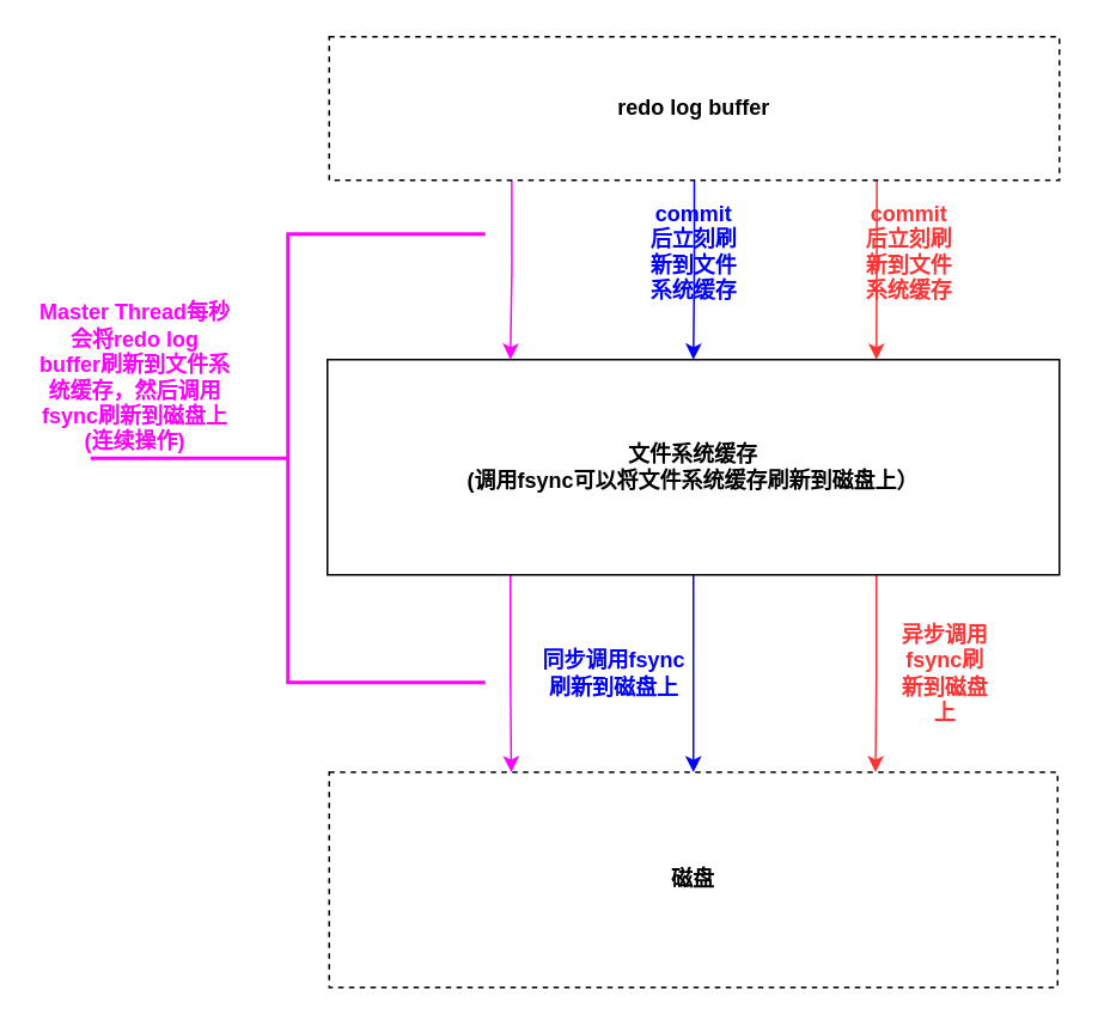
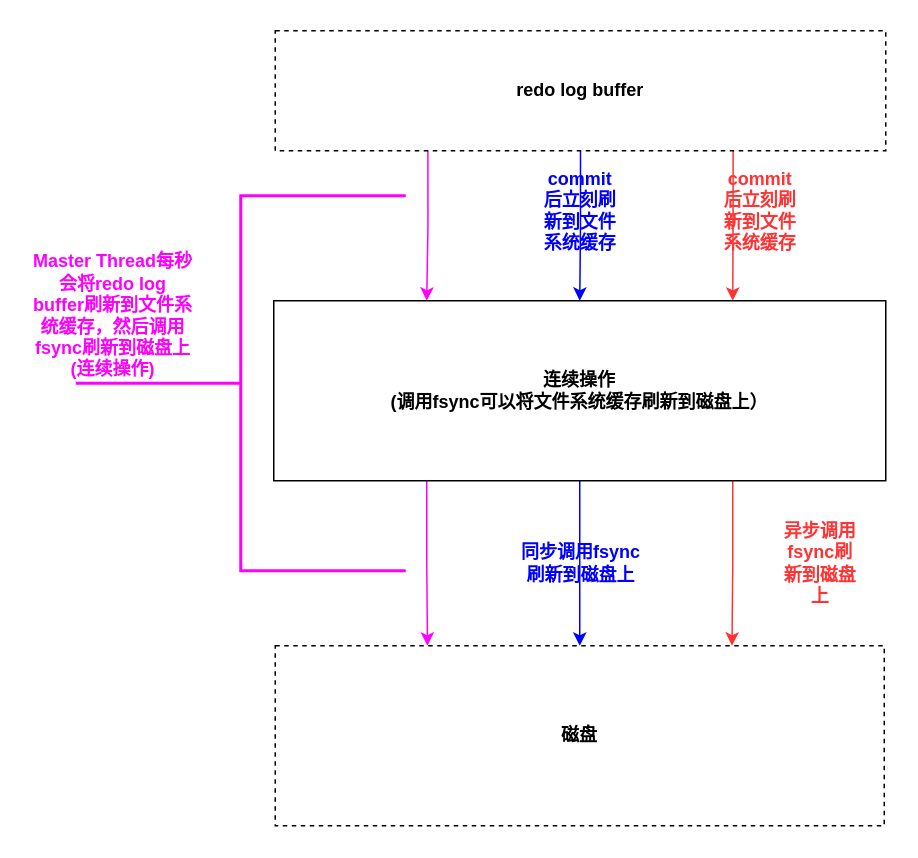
- <mxCell id="9" value="&lt;b&gt;文件系统缓存&lt;br&gt;(调用fsync可以将文件系统缓存刷新到磁盘上）&lt;br&gt;&lt;/b&gt;" style="rounded=0;whiteSpace=wrap;html=1;" vertex="1" parent="1"><mxGeometry x="182" y="200" width="408" height="120" as="geometry" /></mxCell>
+ <mxCell id="9" value="&lt;b&gt;连续操作&lt;br&gt;(调用fsync可以将文件系统缓存刷新到磁盘上）&lt;br&gt;&lt;/b&gt;" style="rounded=0;whiteSpace=wrap;html=1;" vertex="1" parent="1"><mxGeometry x="182" y="200" width="408" height="120" as="geometry" /></mxCell>
- <mxCell id="14" value="&lt;b&gt;&lt;font color=&quot;#0000ff&quot;&gt;同步调用fsync刷新到磁盘上&lt;/font&gt;&lt;/b&gt;" style="text;html=1;strokeColor=none;fillColor=none;align=center;verticalAlign=middle;whiteSpace=wrap;rounded=0;" vertex="1" parent="1"><mxGeometry x="296.5" y="340" width="90" height="70" as="geometry" /></mxCell>
+ <mxCell id="14" value="&lt;b&gt;&lt;font color=&quot;#0000ff&quot;&gt;同步调用fsync刷新到磁盘上&lt;/font&gt;&lt;/b&gt;" style="text;html=1;strokeColor=none;fillColor=none;align=center;verticalAlign=middle;whiteSpace=wrap;rounded=0;" vertex="1" parent="1"><mxGeometry x="341.5" y="340" width="90" height="70" as="geometry" /></mxCell>
- <mxCell id="16" value="&lt;b&gt;&lt;font color=&quot;#ff3333&quot;&gt;异步调用fsync刷新到磁盘上&lt;/font&gt;&lt;/b&gt;" style="text;html=1;strokeColor=none;fillColor=none;align=center;verticalAlign=middle;whiteSpace=wrap;rounded=0;" vertex="1" parent="1"><mxGeometry x="500" y="335" width="53" height="80" as="geometry" /></mxCell>
+ <mxCell id="16" value="&lt;b&gt;&lt;font color=&quot;#ff3333&quot;&gt;异步调用fsync刷新到磁盘上&lt;/font&gt;&lt;/b&gt;" style="text;html=1;strokeColor=none;fillColor=none;align=center;verticalAlign=middle;whiteSpace=wrap;rounded=0;" vertex="1" parent="1"><mxGeometry x="520" y="335" width="53" height="80" as="geometry" /></mxCell>
